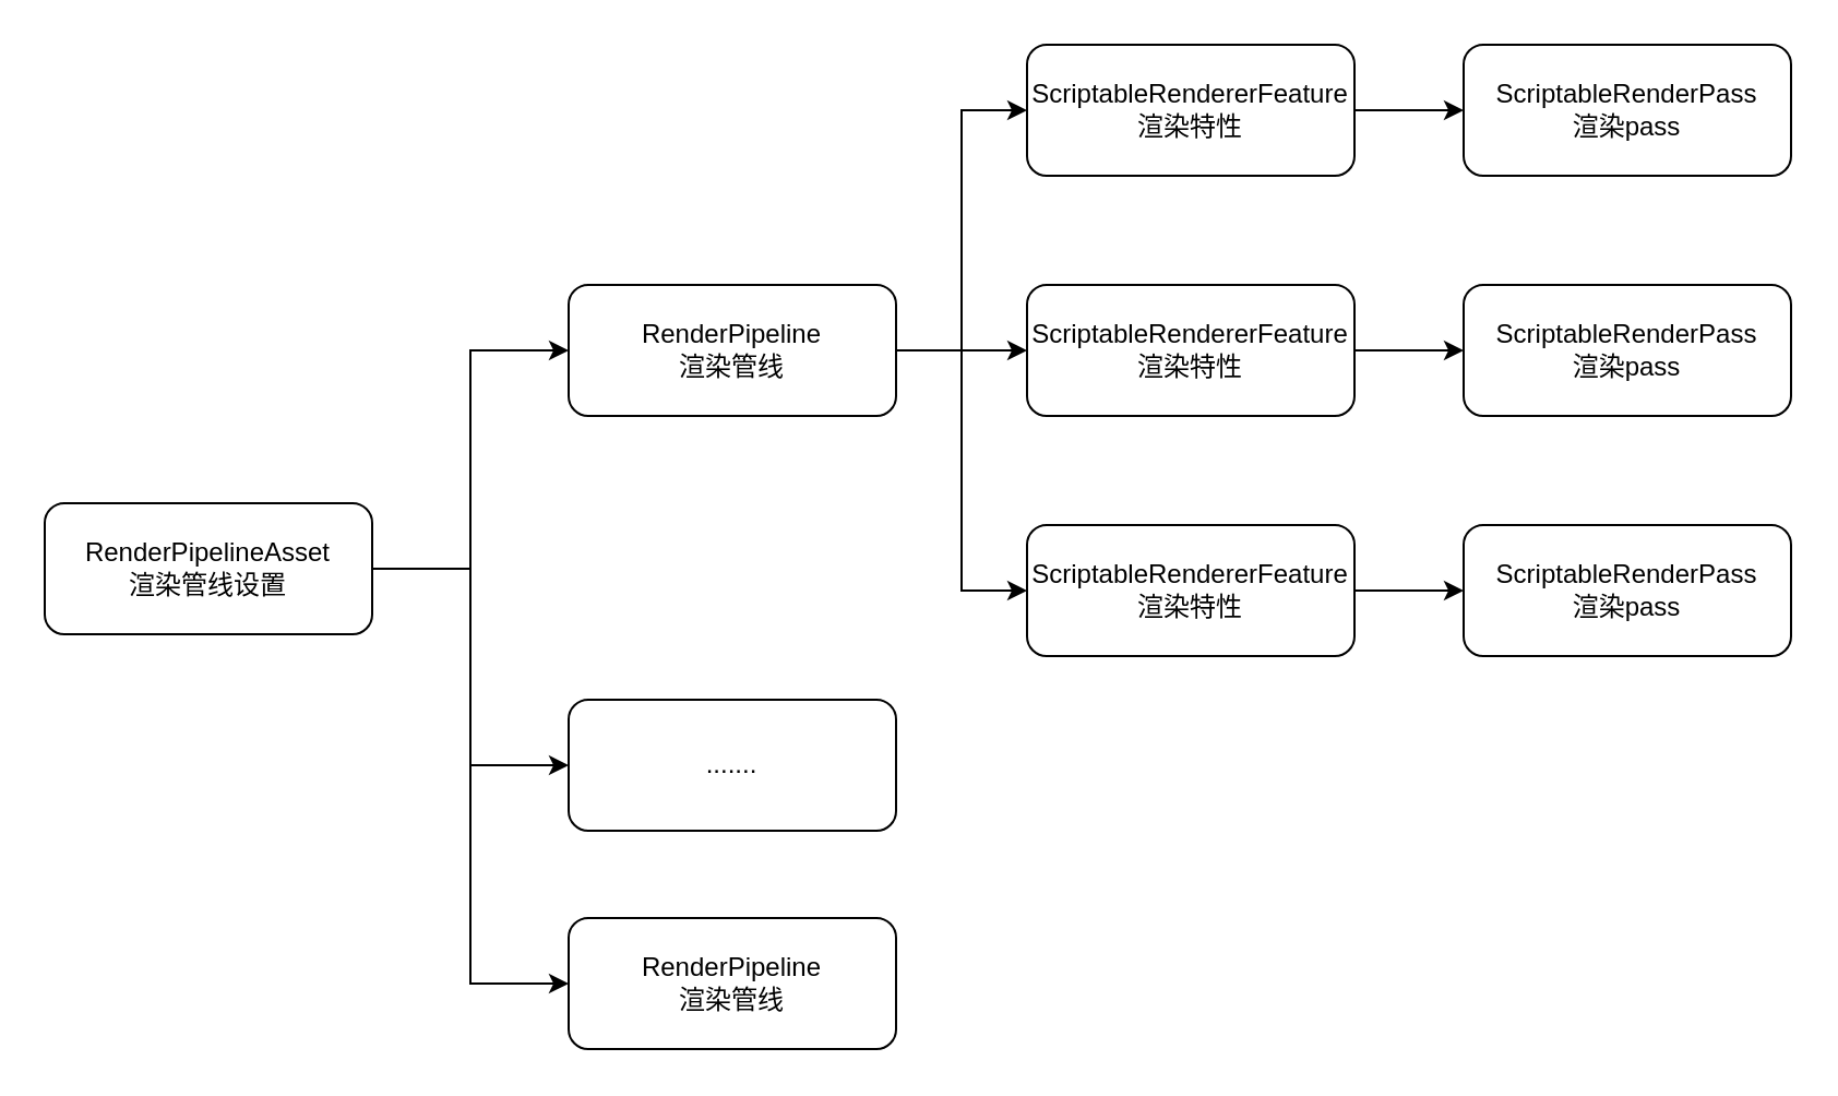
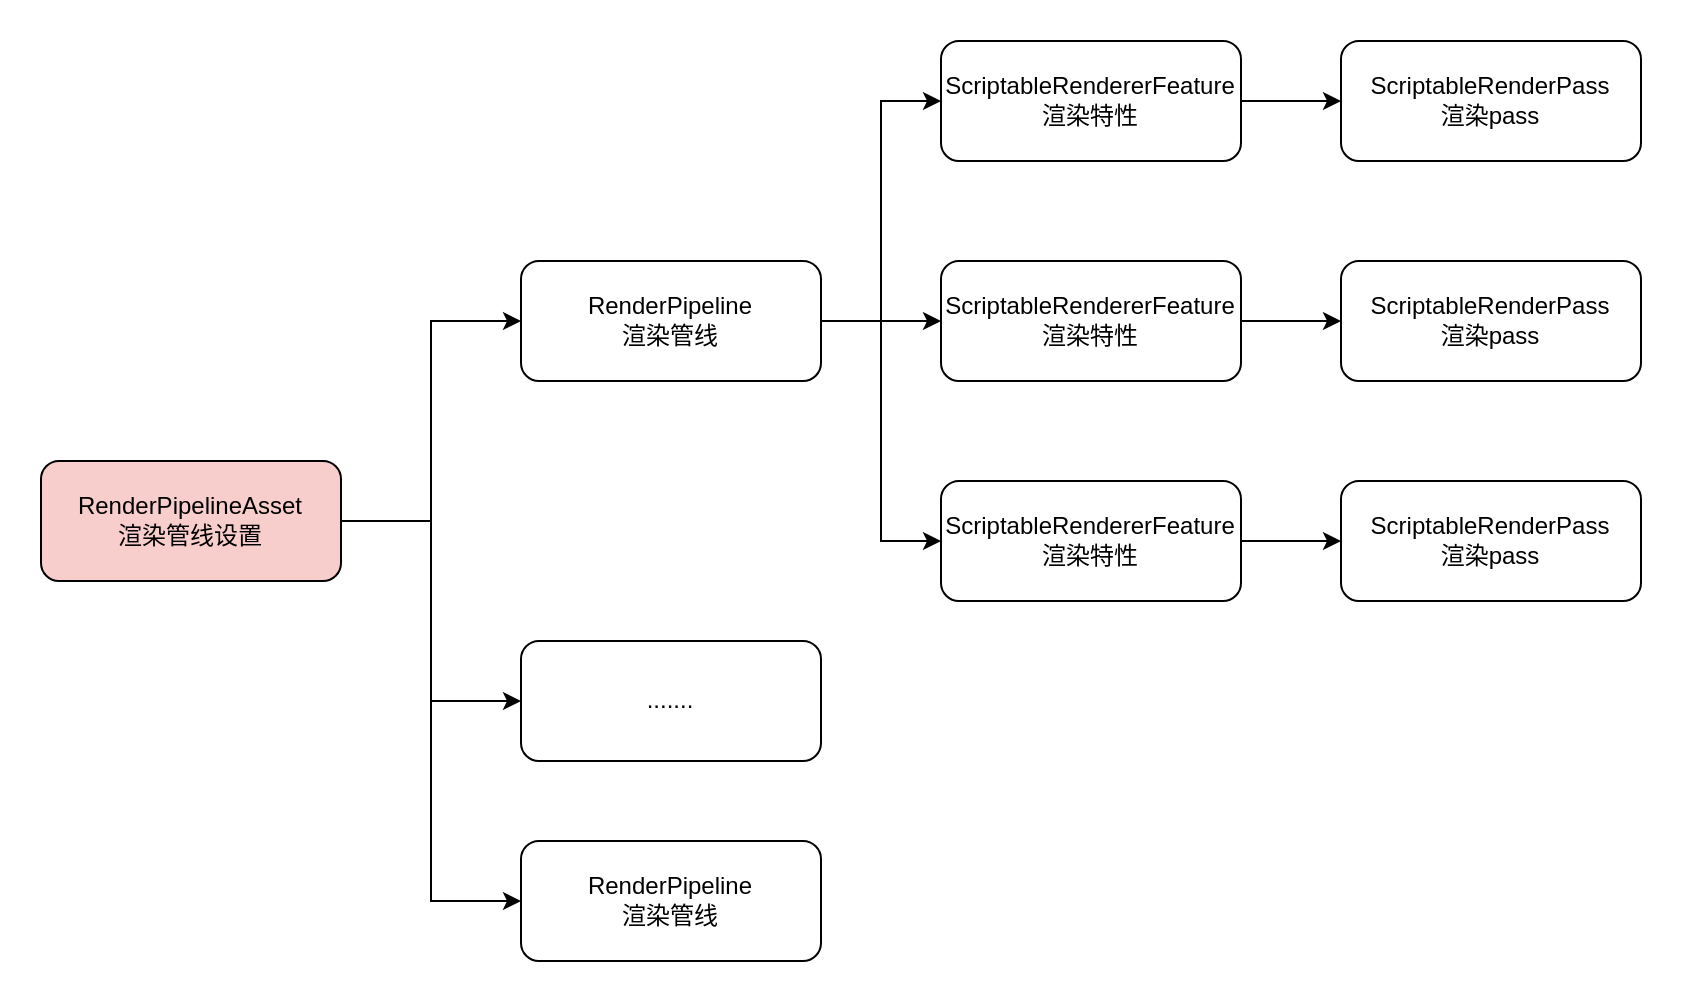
- <mxCell id="5" value="RenderPipelineAsset&lt;br&gt;渲染管线设置" style="rounded=1;whiteSpace=wrap;html=1;" vertex="1" parent="1"><mxGeometry x="20" y="230" width="150" height="60" as="geometry" /></mxCell>
+ <mxCell id="5" value="RenderPipelineAsset&lt;br&gt;渲染管线设置" style="rounded=1;whiteSpace=wrap;html=1;fillColor=#f8cecc;" vertex="1" parent="1"><mxGeometry x="20" y="230" width="150" height="60" as="geometry" /></mxCell>
